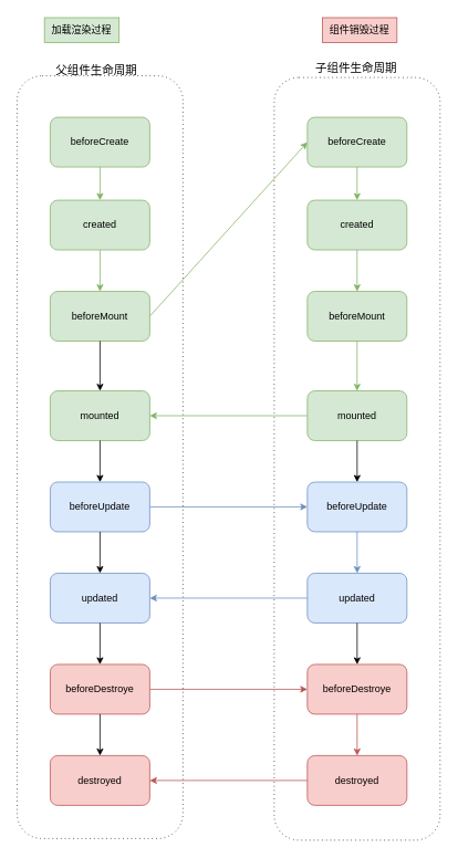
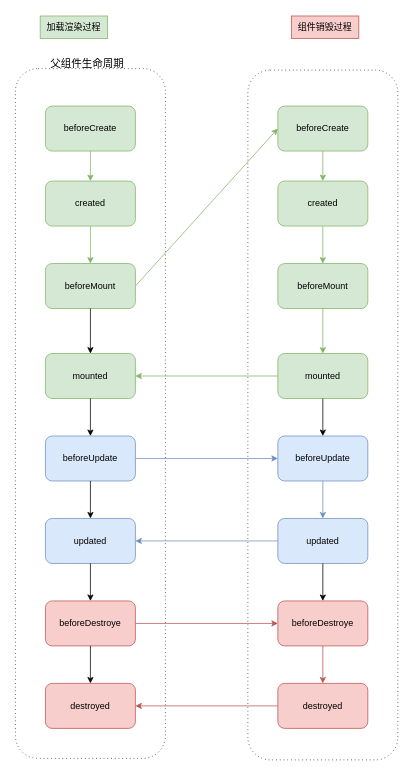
- <mxCell id="41" value="&lt;font style=&quot;font-size: 14px&quot;&gt;子组件生命周期&lt;/font&gt;" style="text;html=1;resizable=0;points=[];autosize=1;align=left;verticalAlign=top;spacingTop=-4;" vertex="1" parent="1"><mxGeometry x="378" y="71" width="110" height="20" as="geometry" /></mxCell>
